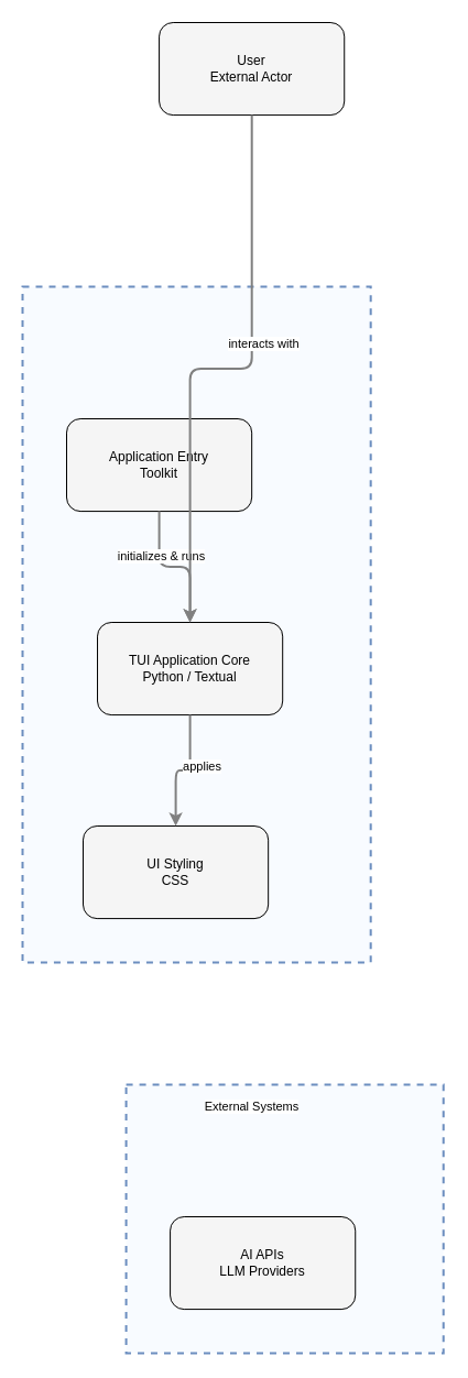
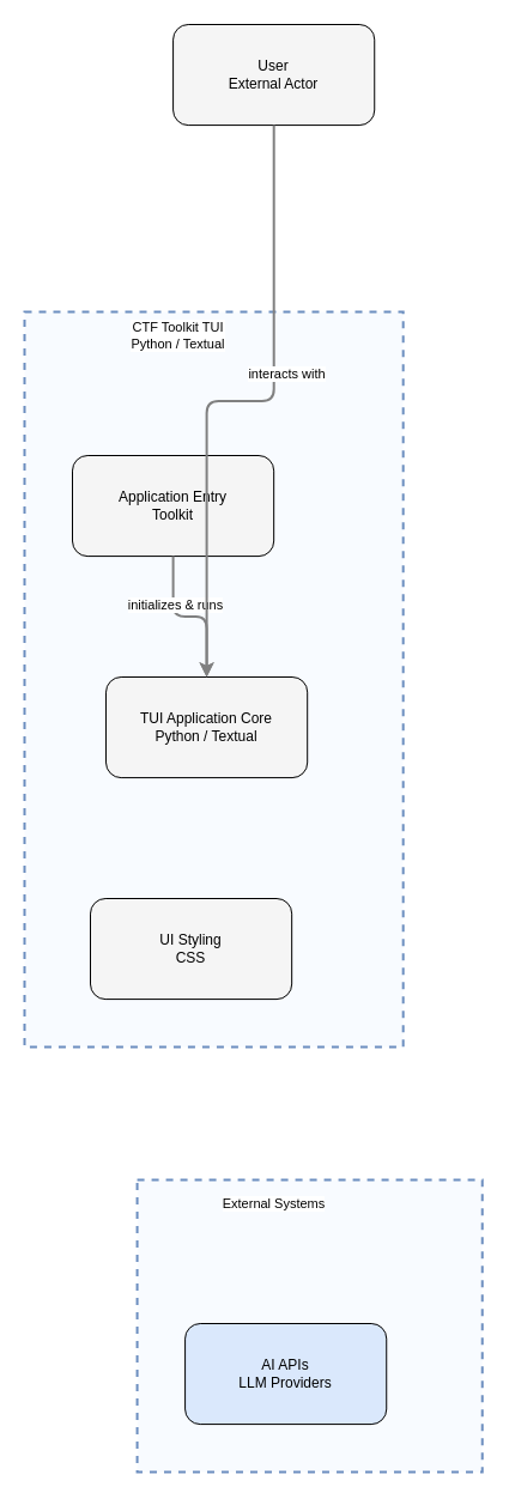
+ <mxCell id="5" value="CTF Toolkit TUI&lt;br&gt;Python / Textual" style="edgeLabel;html=1;align=center;verticalAlign=middle;resizable=0;labelBackgroundColor=white;spacing=5" vertex="1" parent="1"><mxGeometry x="28" y="268" width="240.184" height="24" as="geometry" /></mxCell>
- <mxCell id="15" style="edgeStyle=orthogonalEdgeStyle;rounded=1;orthogonalLoop=1;jettySize=auto;html=1;strokeColor=#808080;strokeWidth=2;jumpStyle=arc;jumpSize=10;spacing=15;labelBackgroundColor=white;labelBorderColor=none" edge="1" parent="1" source="8" target="9"><mxGeometry relative="1" as="geometry" /></mxCell>
- <mxCell id="16" value="applies" style="edgeLabel;html=1;align=center;verticalAlign=middle;resizable=0;points=[];" vertex="1" connectable="0" parent="15"><mxGeometry x="-0.2" y="10" relative="1" as="geometry"><mxPoint as="offset" /></mxGeometry></mxCell>
- <mxCell id="10" value="AI APIs&lt;br&gt;LLM Providers" style="rounded=1;whiteSpace=wrap;html=1;fillColor=#f5f5f5" vertex="1" parent="2"><mxGeometry x="40" y="120" width="168.158" height="84.079" as="geometry" /></mxCell>
+ <mxCell id="10" value="AI APIs&lt;br&gt;LLM Providers" style="rounded=1;whiteSpace=wrap;html=1;fillColor=#dae8fc;" vertex="1" parent="2"><mxGeometry x="40" y="120" width="168.158" height="84.079" as="geometry" /></mxCell>
